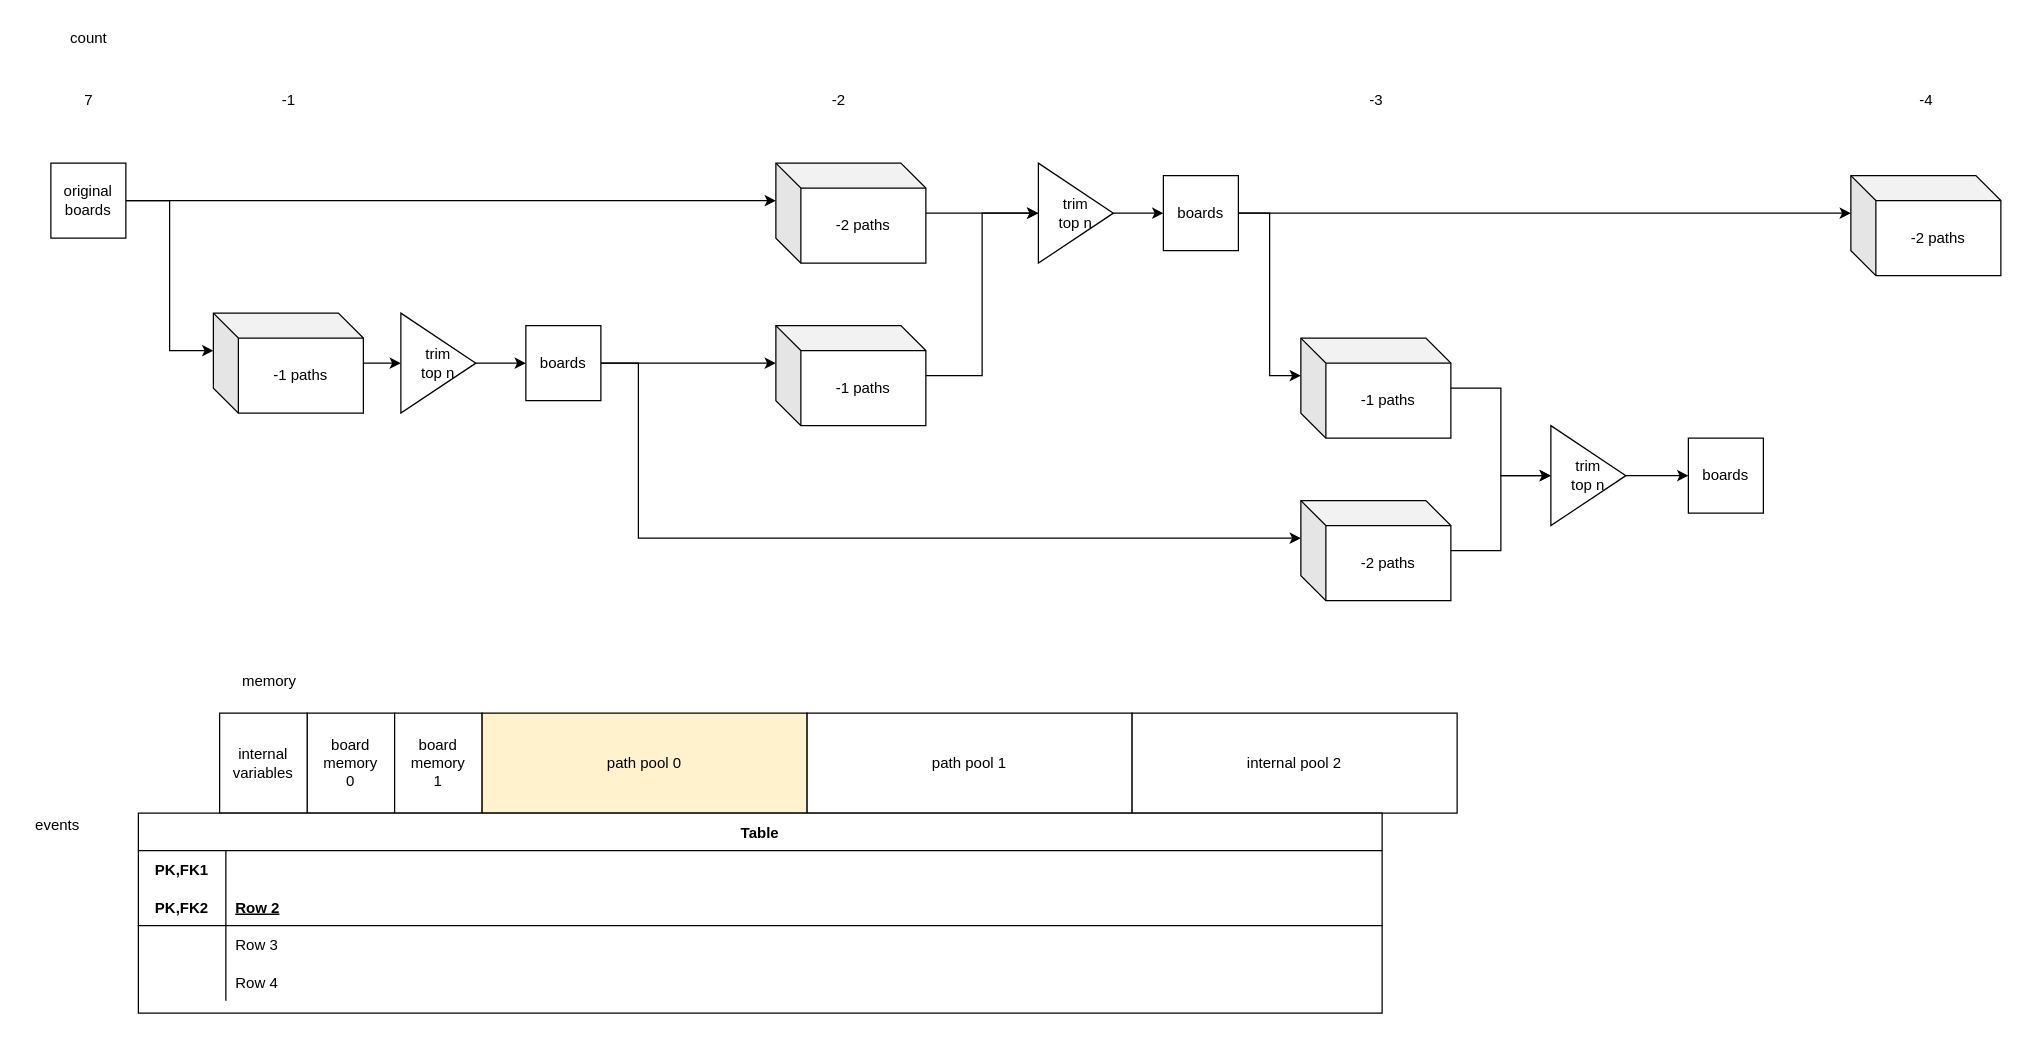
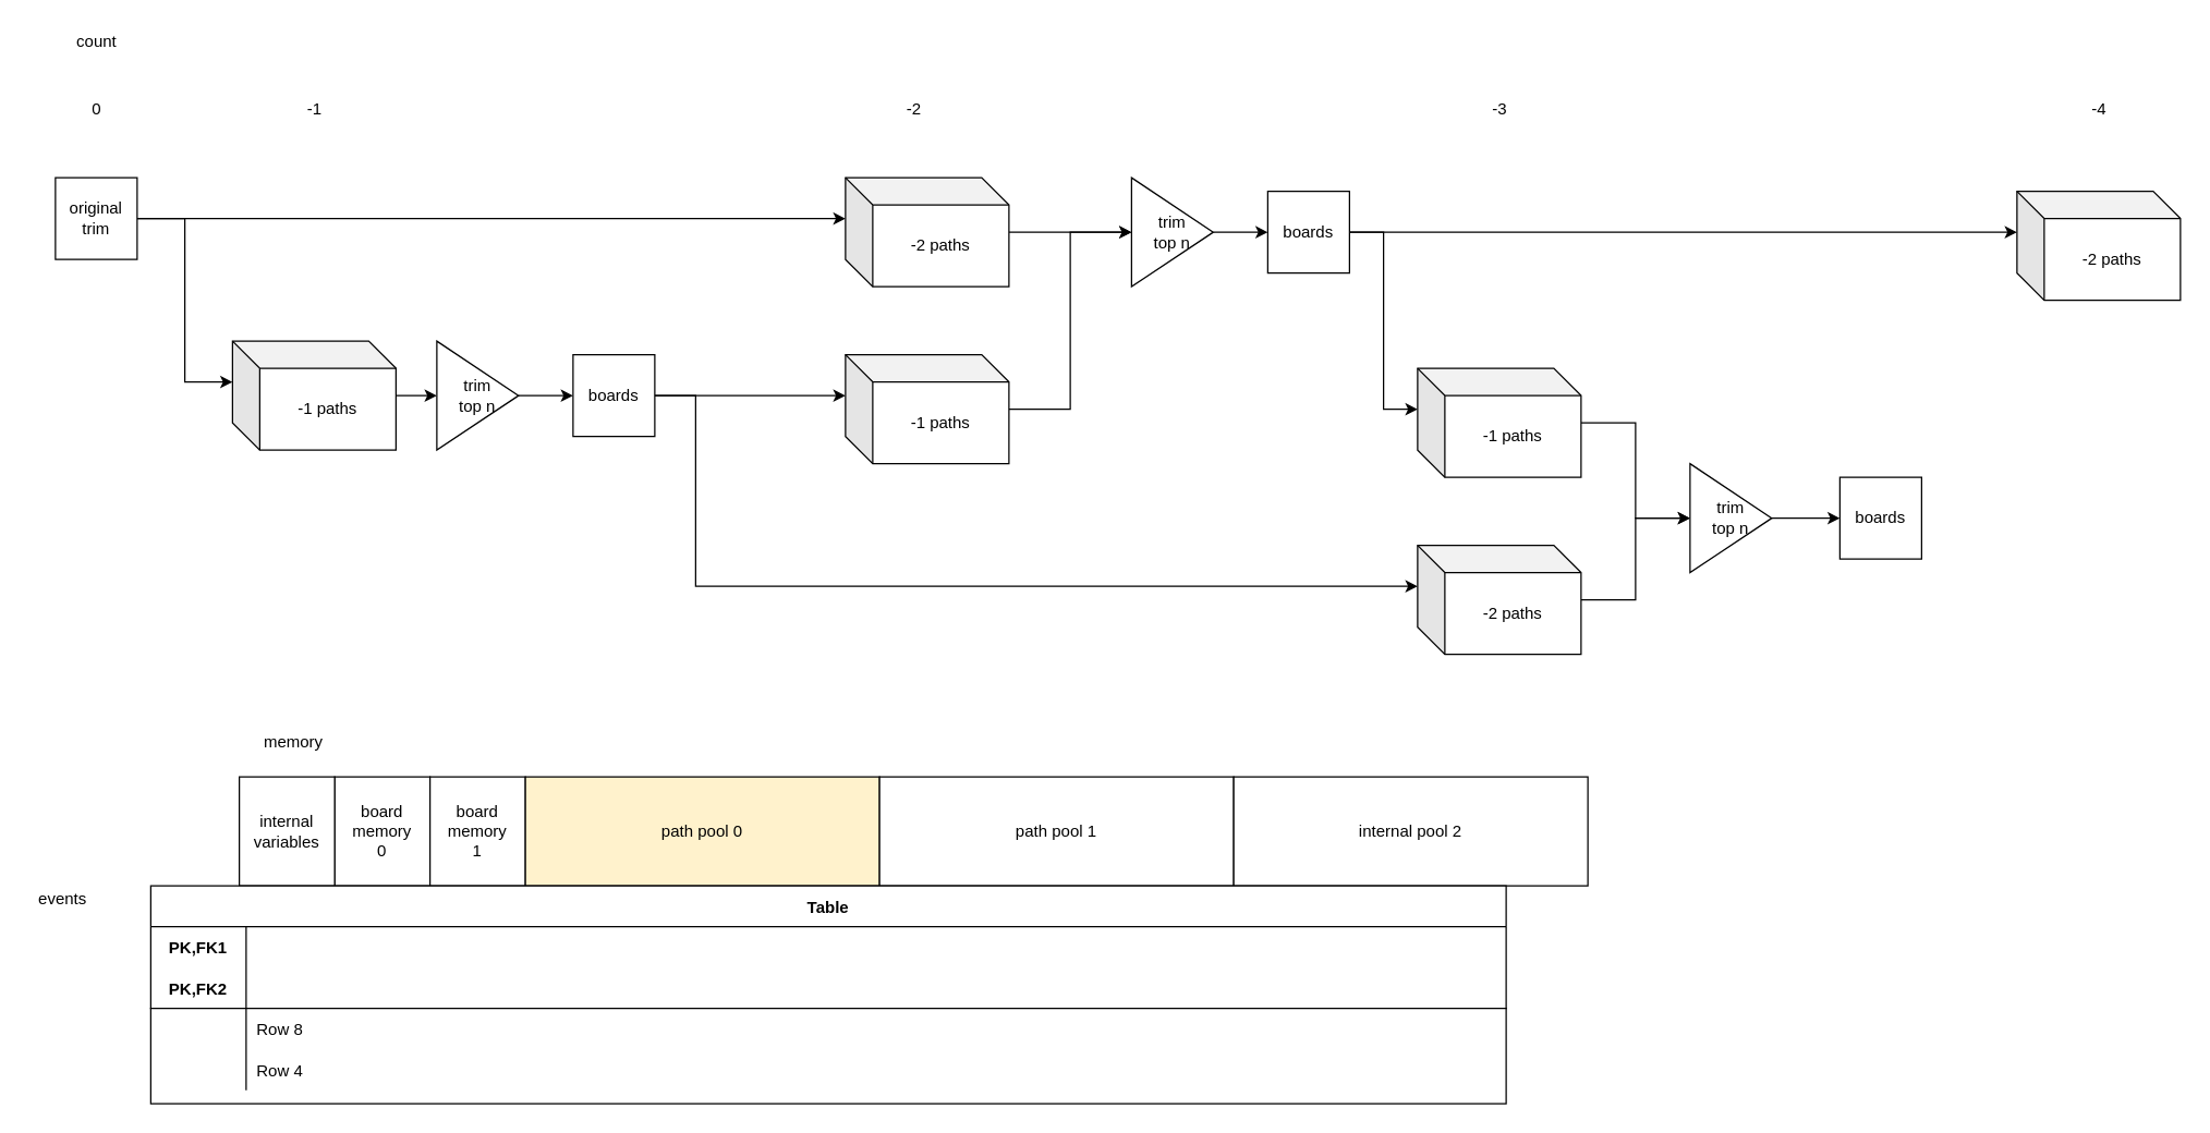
- <mxCell id="10" value="7" style="text;html=1;align=center;verticalAlign=middle;resizable=0;points=[];autosize=1;" vertex="1" parent="1"><mxGeometry x="60" y="70" width="20" height="20" as="geometry" /></mxCell>
+ <mxCell id="10" value="0" style="text;html=1;align=center;verticalAlign=middle;resizable=0;points=[];autosize=1;" vertex="1" parent="1"><mxGeometry x="60" y="70" width="20" height="20" as="geometry" /></mxCell>
- <mxCell id="4" value="original boards" style="rounded=0;whiteSpace=wrap;html=1;" vertex="1" parent="1"><mxGeometry x="40" y="130" width="60" height="60" as="geometry" /></mxCell>
+ <mxCell id="4" value="original trim" style="rounded=0;whiteSpace=wrap;html=1;" vertex="1" parent="1"><mxGeometry x="40" y="130" width="60" height="60" as="geometry" /></mxCell>
- <mxCell id="48" value="Row 2" style="shape=partialRectangle;connectable=0;fillColor=none;top=0;left=0;bottom=0;right=0;align=left;spacingLeft=6;fontStyle=5;overflow=hidden;" vertex="1" parent="46"><mxGeometry x="70" width="925" height="30" as="geometry" /></mxCell>
- <mxCell id="51" value="Row 3" style="shape=partialRectangle;connectable=0;fillColor=none;top=0;left=0;bottom=0;right=0;align=left;spacingLeft=6;overflow=hidden;" vertex="1" parent="49"><mxGeometry x="70" width="925" height="30" as="geometry" /></mxCell>
+ <mxCell id="51" value="Row 8" style="shape=partialRectangle;connectable=0;fillColor=none;top=0;left=0;bottom=0;right=0;align=left;spacingLeft=6;overflow=hidden;" vertex="1" parent="49"><mxGeometry x="70" width="925" height="30" as="geometry" /></mxCell>
